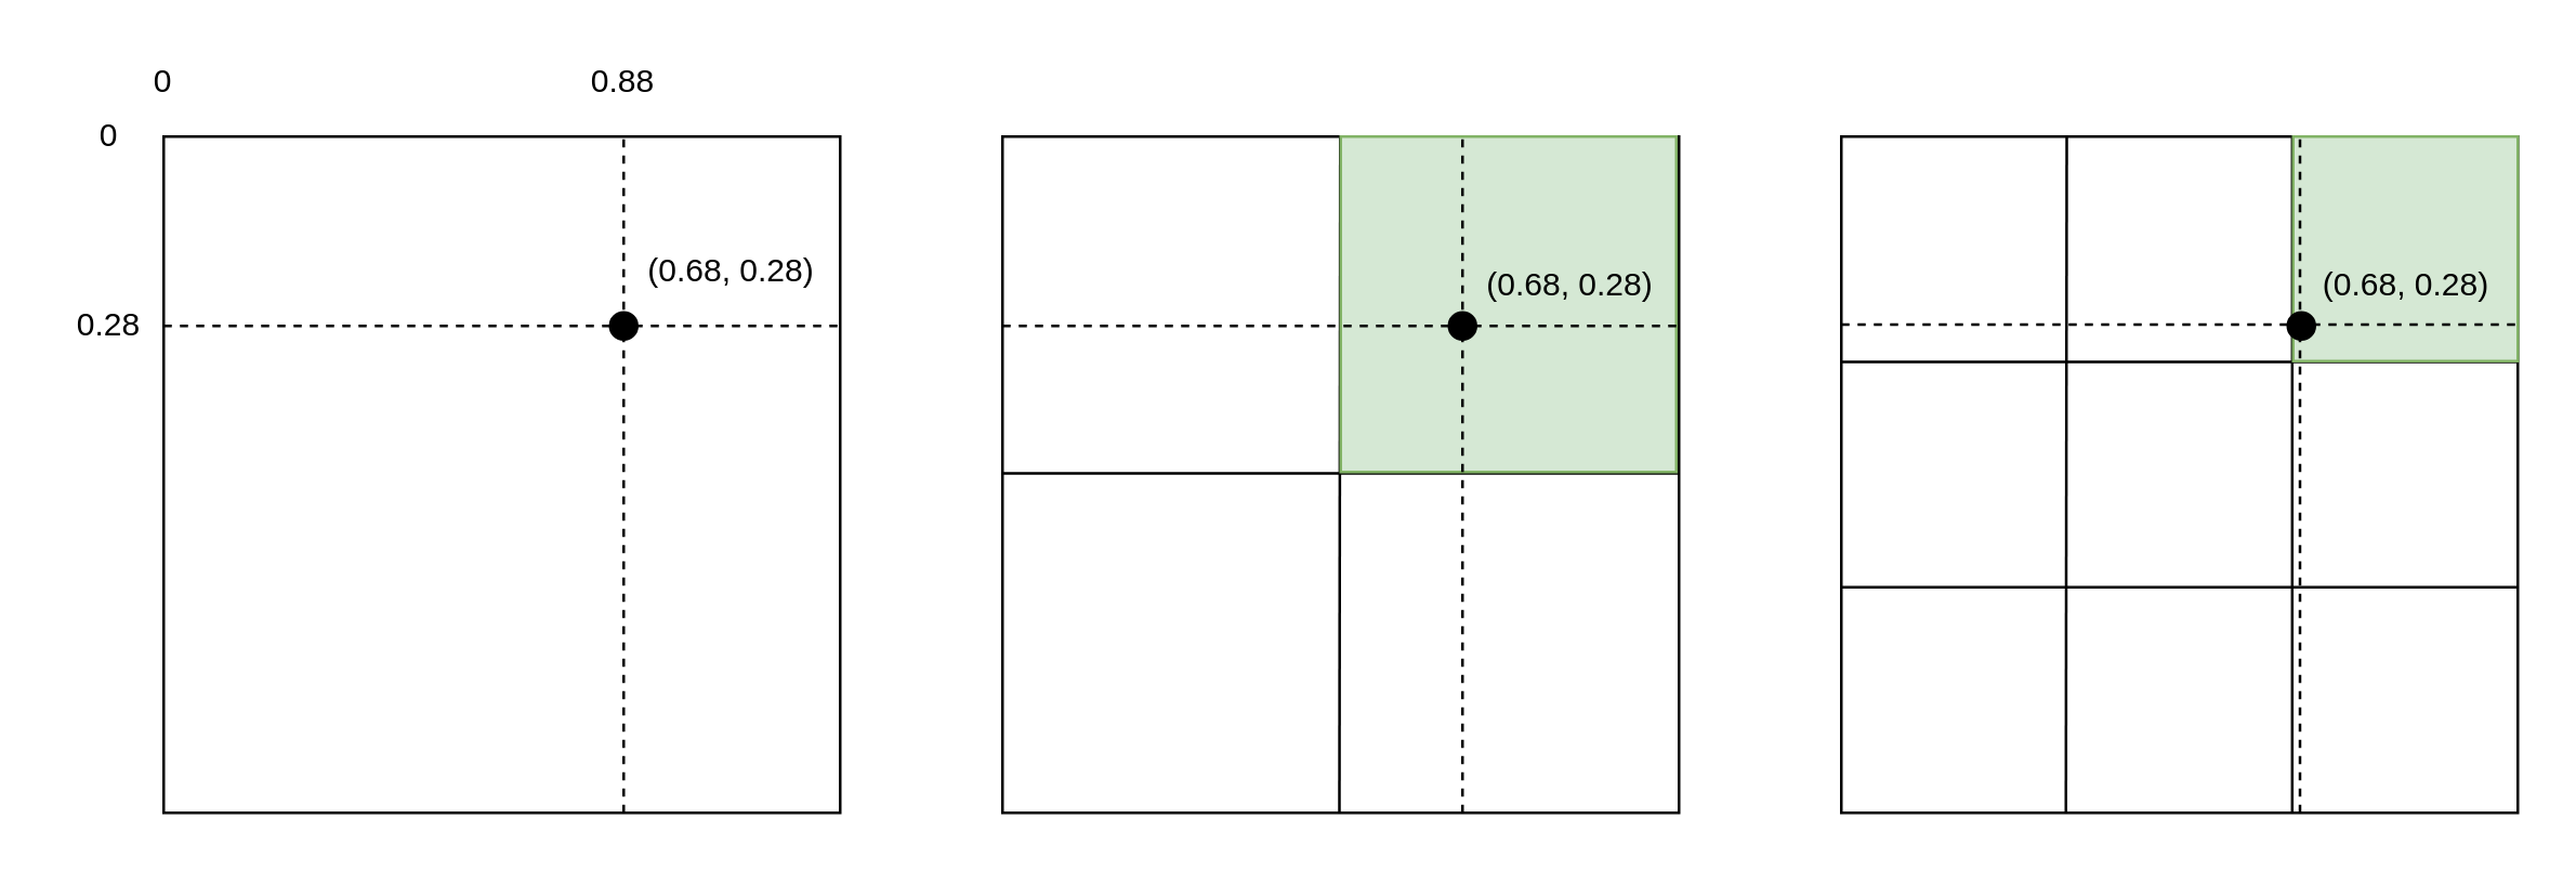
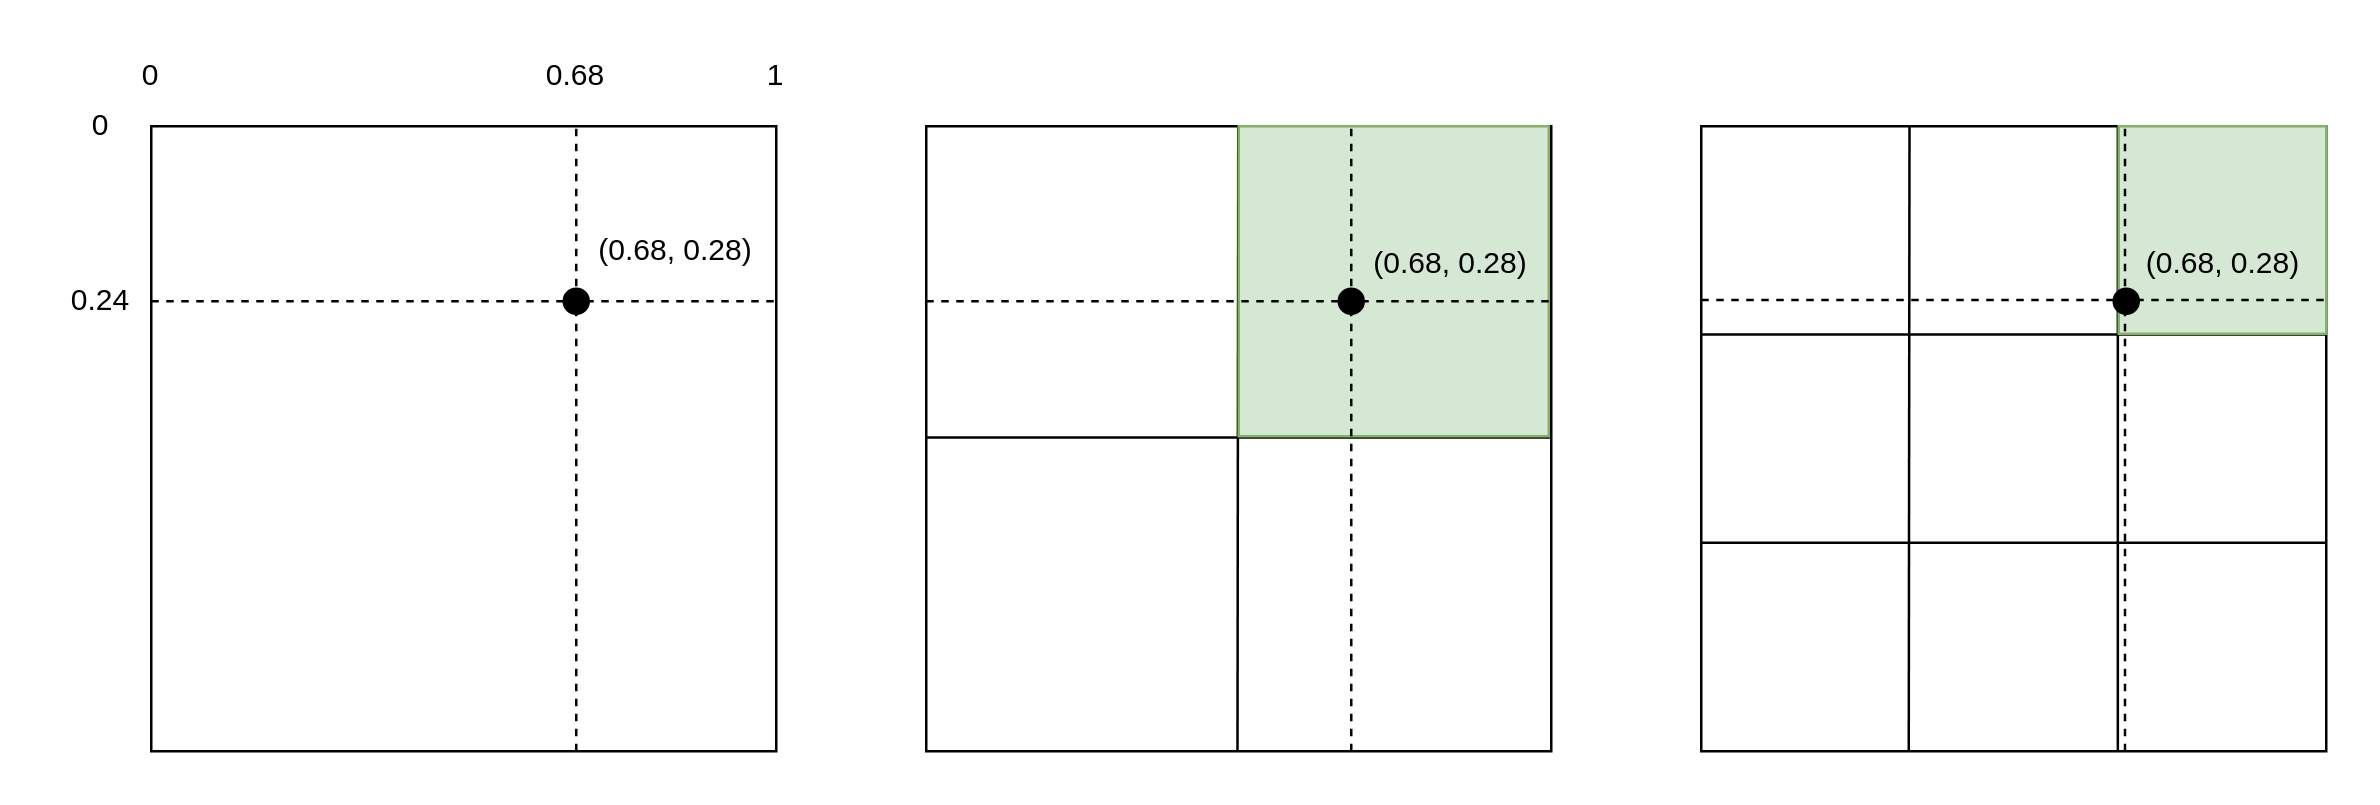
- <mxCell id="9" value="0.88" style="text;html=1;strokeColor=none;fillColor=none;align=center;verticalAlign=middle;whiteSpace=wrap;rounded=0;" vertex="1" parent="1"><mxGeometry x="210" y="20" width="40" height="20" as="geometry" /></mxCell>
+ <mxCell id="9" value="0.68" style="text;html=1;strokeColor=none;fillColor=none;align=center;verticalAlign=middle;whiteSpace=wrap;rounded=0;" vertex="1" parent="1"><mxGeometry x="210" y="20" width="40" height="20" as="geometry" /></mxCell>
+ <mxCell id="5" value="1" style="text;html=1;strokeColor=none;fillColor=none;align=center;verticalAlign=middle;whiteSpace=wrap;rounded=0;" vertex="1" parent="1"><mxGeometry x="290" y="20" width="40" height="20" as="geometry" /></mxCell>
- <mxCell id="10" value="0.28" style="text;html=1;strokeColor=none;fillColor=none;align=center;verticalAlign=middle;whiteSpace=wrap;rounded=0;" vertex="1" parent="1"><mxGeometry x="20" y="110" width="40" height="20" as="geometry" /></mxCell>
+ <mxCell id="10" value="0.24" style="text;html=1;strokeColor=none;fillColor=none;align=center;verticalAlign=middle;whiteSpace=wrap;rounded=0;" vertex="1" parent="1"><mxGeometry x="20" y="110" width="40" height="20" as="geometry" /></mxCell>
